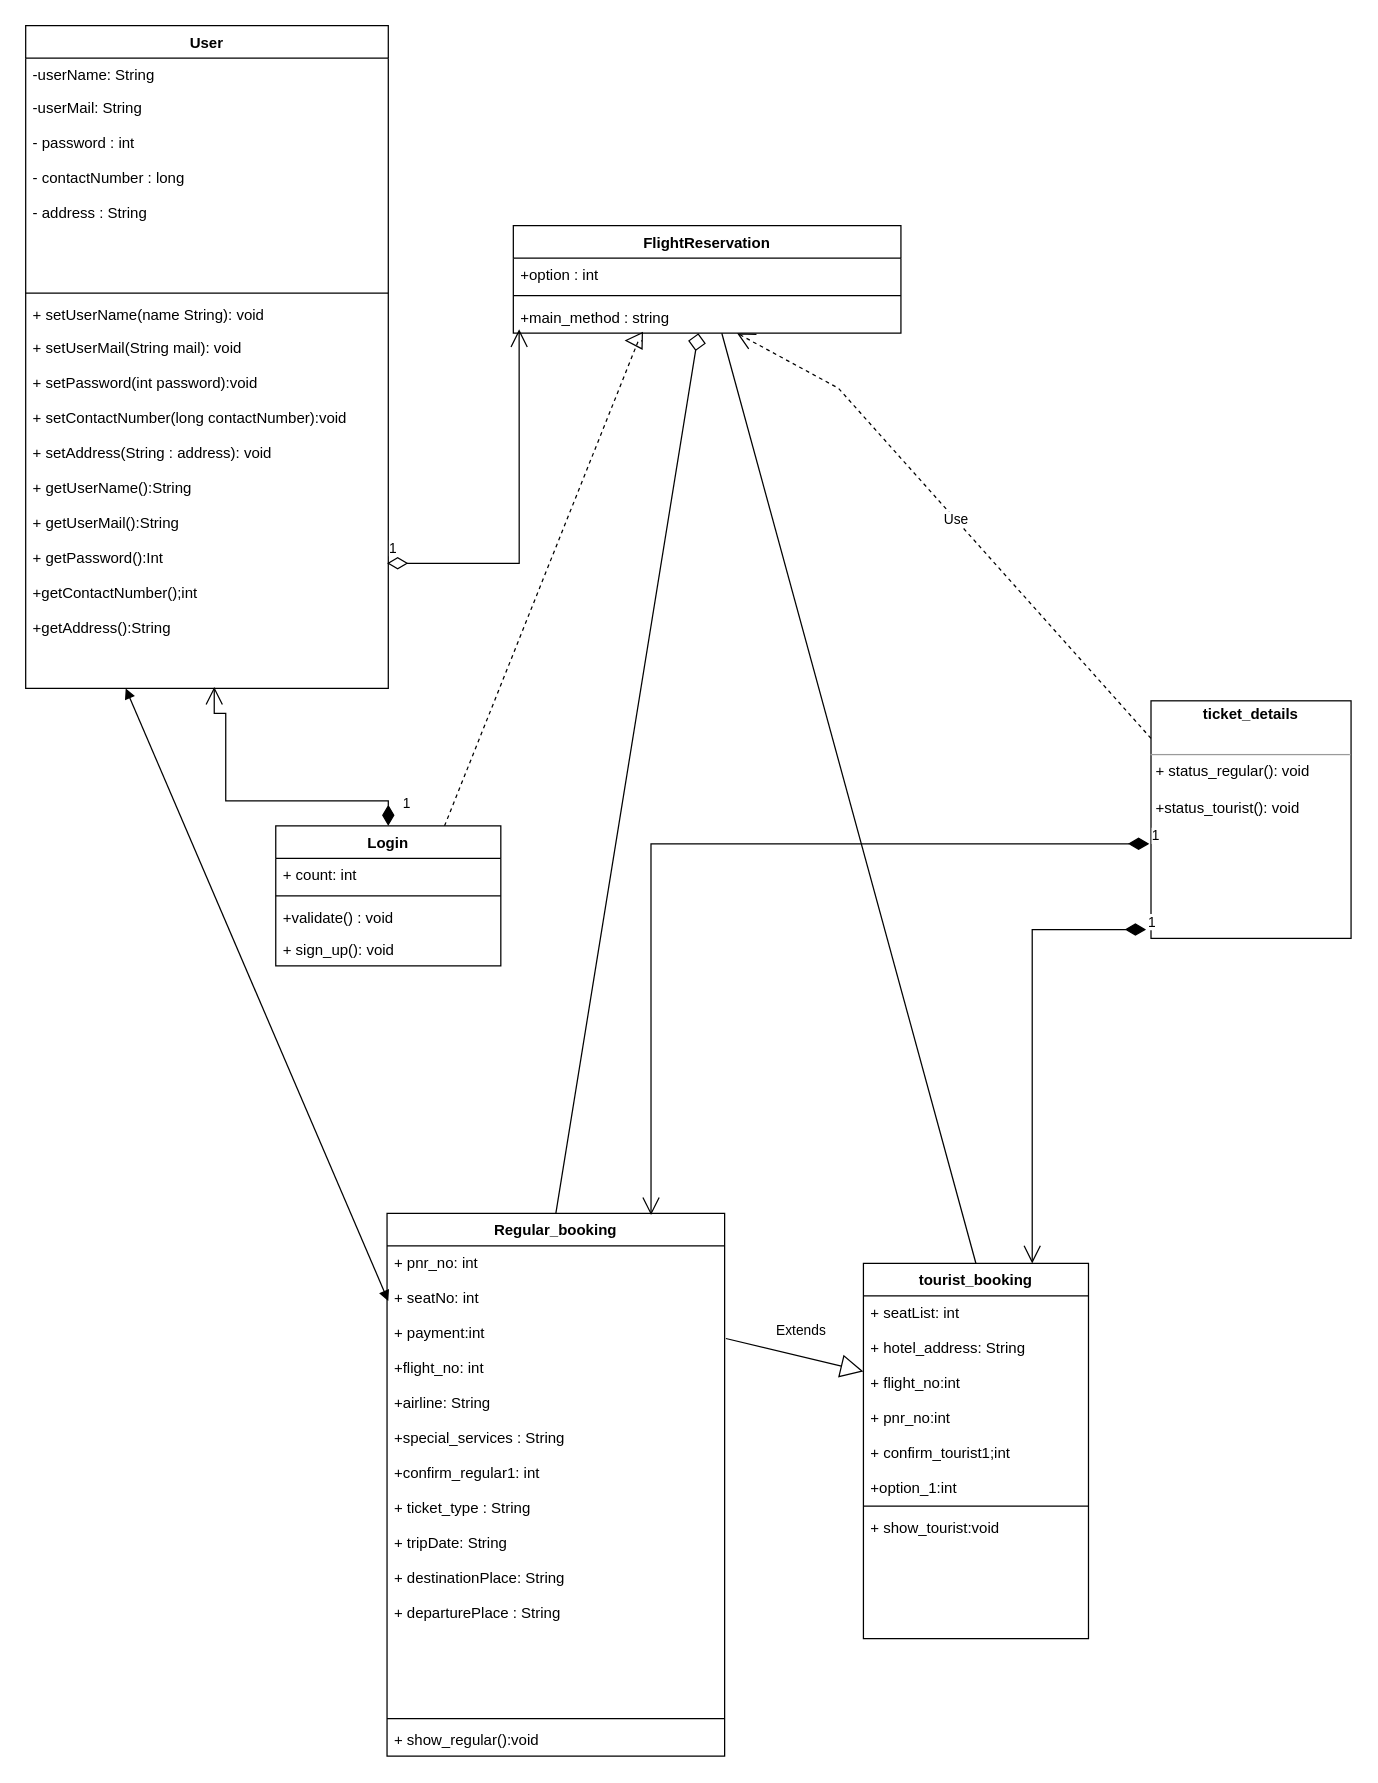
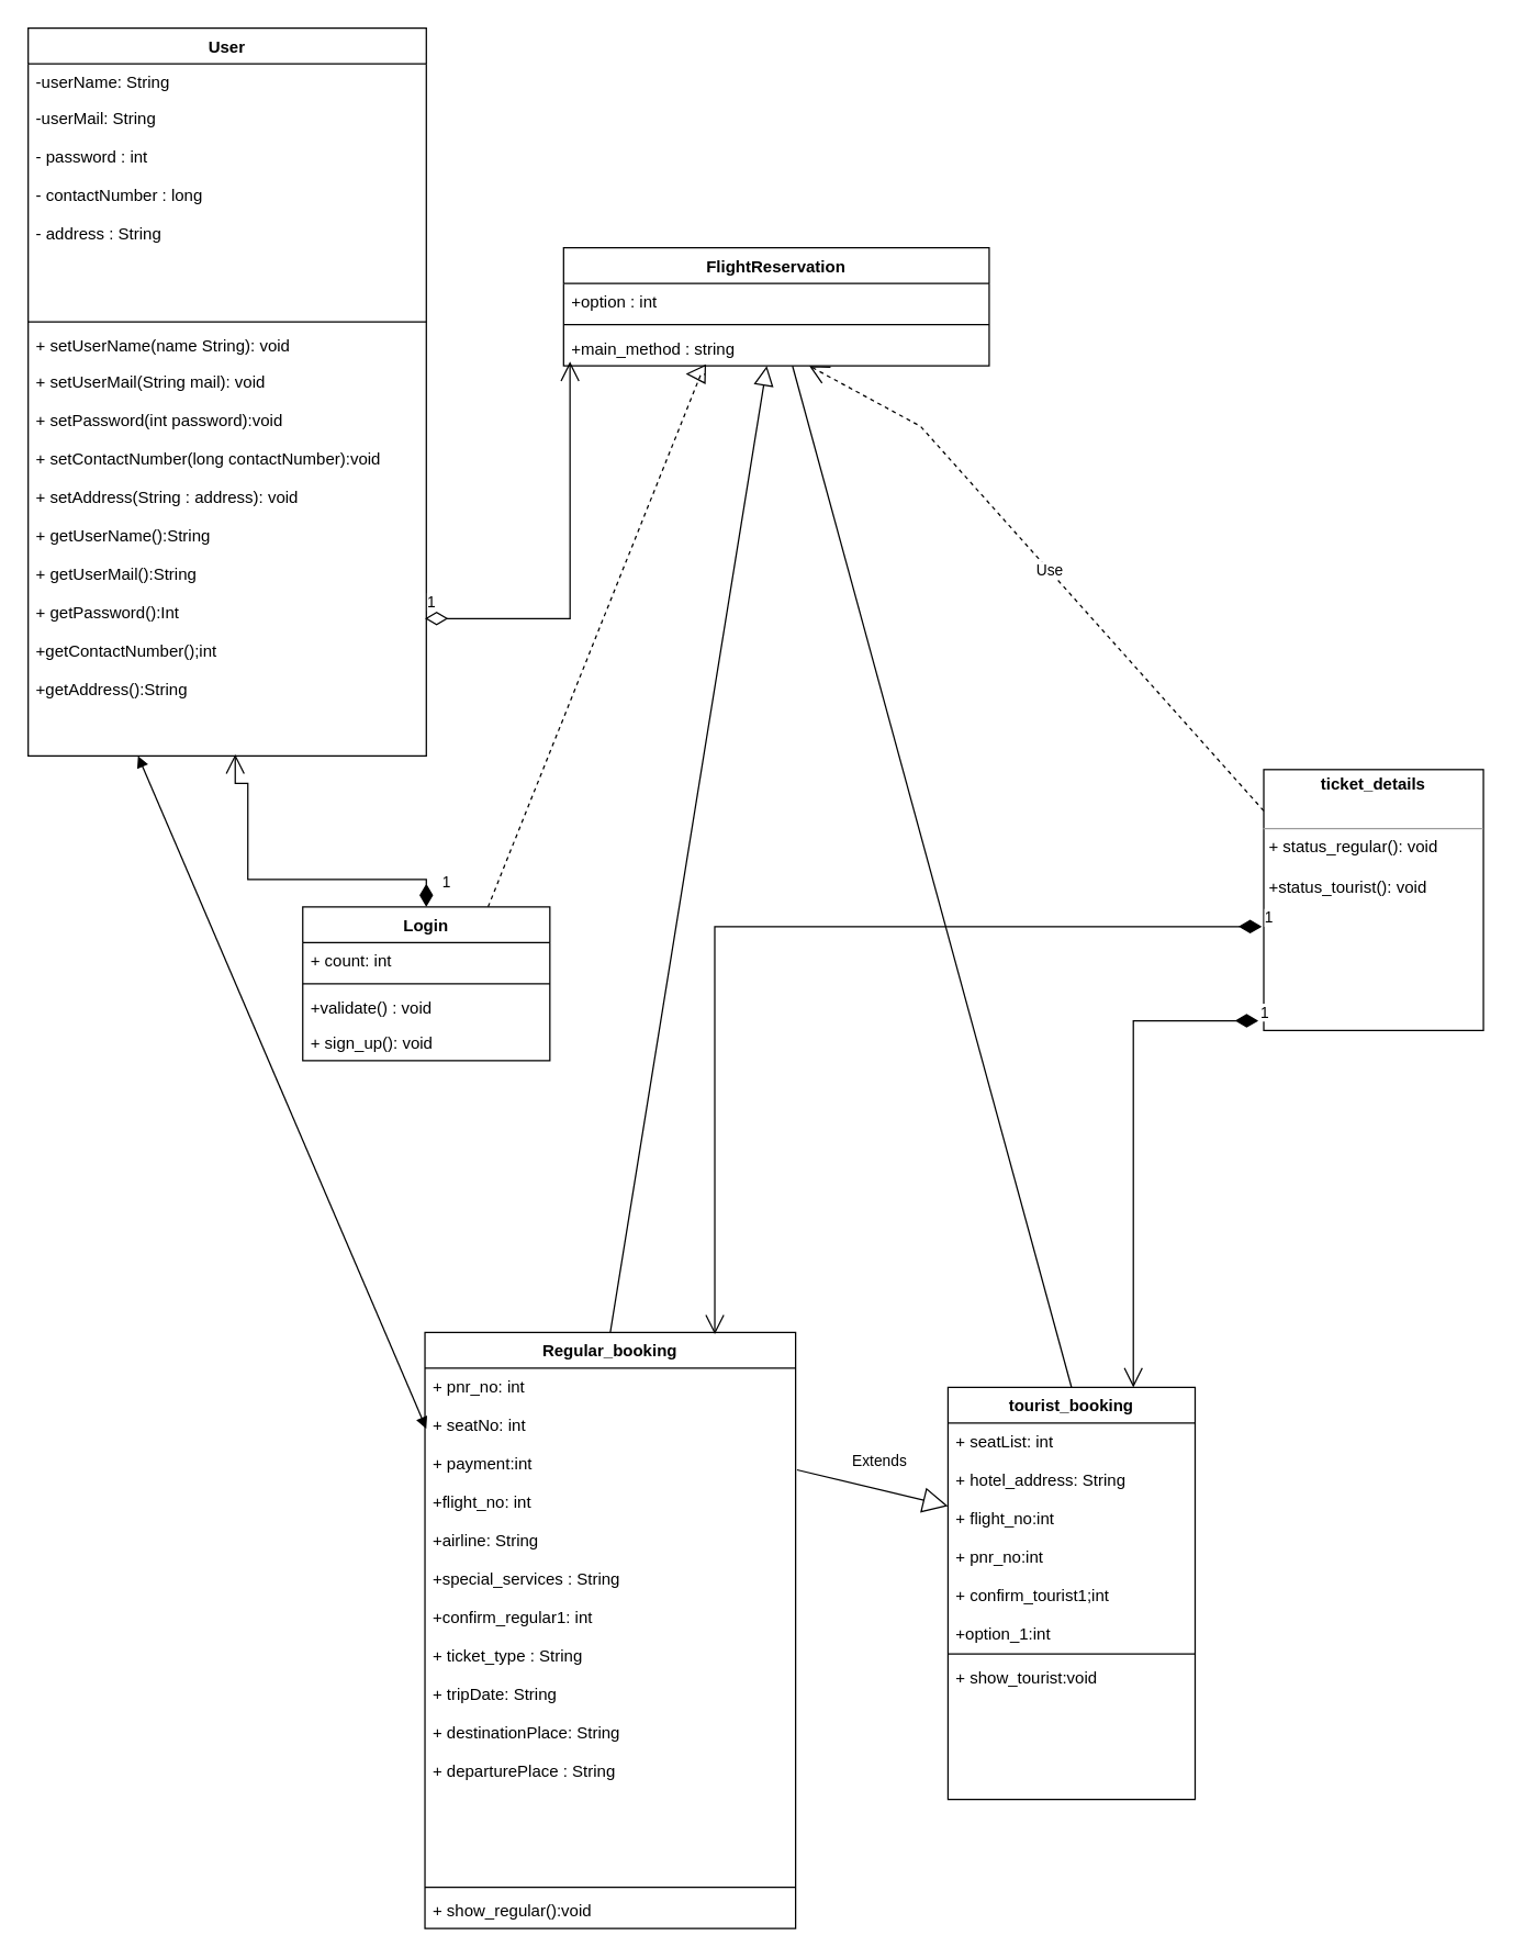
- <mxCell id="16" value="" style="edgeStyle=none;html=1;endSize=12;endArrow=diamond;endFill=0;exitX=0.5;exitY=0;exitDx=0;exitDy=0;" parent="1" source="18" target="12" edge="1"><mxGeometry width="160" relative="1" as="geometry"><mxPoint x="190" y="620" as="sourcePoint" /><mxPoint x="350" y="620" as="targetPoint" /></mxGeometry></mxCell>
+ <mxCell id="16" value="" style="edgeStyle=none;html=1;endSize=12;endArrow=block;endFill=0;exitX=0.5;exitY=0;exitDx=0;exitDy=0;" parent="1" source="18" target="12" edge="1"><mxGeometry width="160" relative="1" as="geometry"><mxPoint x="190" y="620" as="sourcePoint" /><mxPoint x="350" y="620" as="targetPoint" /></mxGeometry></mxCell>
